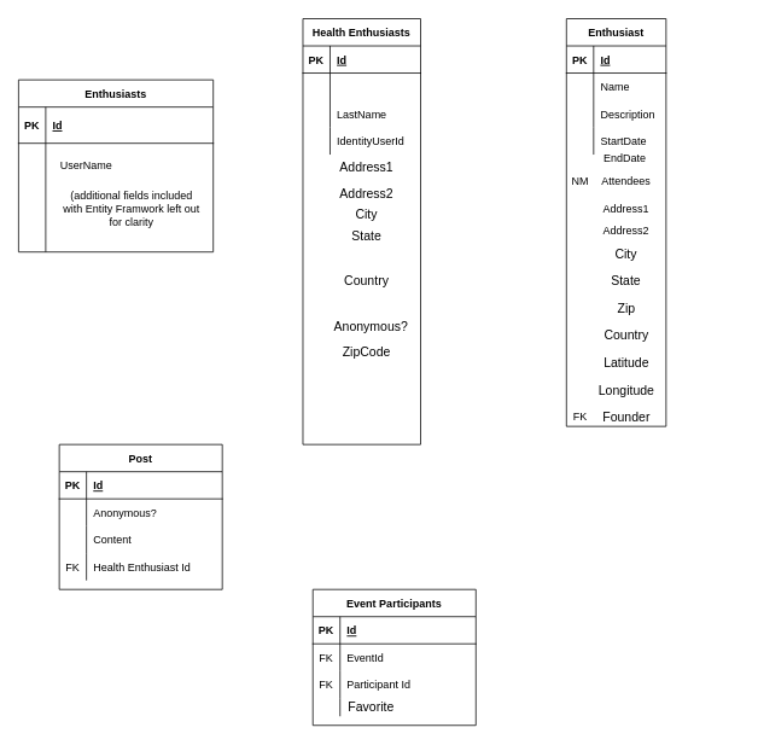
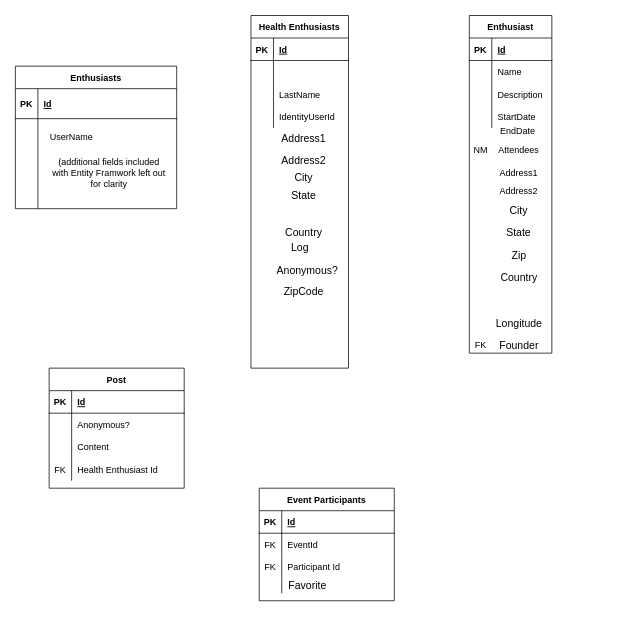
+ <mxCell id="67" value="&lt;font style=&quot;font-size: 14px&quot;&gt;Log&lt;/font&gt;" style="text;html=1;align=center;verticalAlign=middle;resizable=0;points=[];autosize=1;" parent="1" vertex="1"><mxGeometry x="379" y="320" width="40" height="20" as="geometry" /></mxCell>
- <mxCell id="32" value="&lt;font style=&quot;font-size: 14px&quot;&gt;Latitude&lt;/font&gt;" style="text;html=1;align=center;verticalAlign=middle;resizable=0;points=[];autosize=1;" parent="1" vertex="1"><mxGeometry x="656" y="390" width="70" height="20" as="geometry" /></mxCell>
